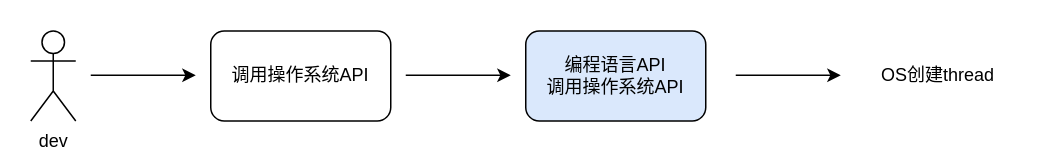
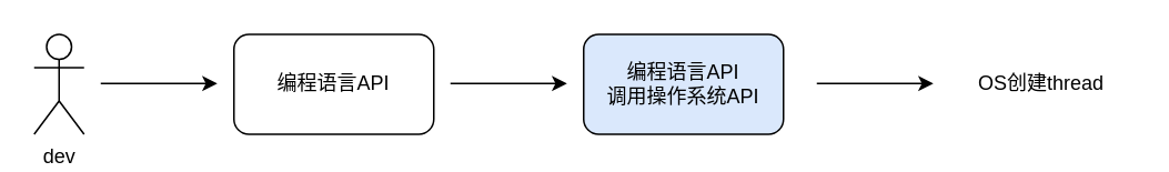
- <mxCell id="2" value="调用操作系统API" style="rounded=1;whiteSpace=wrap;html=1;" vertex="1" parent="1"><mxGeometry x="140" y="20" width="120" height="60" as="geometry" /></mxCell>
+ <mxCell id="2" value="编程语言API" style="rounded=1;whiteSpace=wrap;html=1;" vertex="1" parent="1"><mxGeometry x="140" y="20" width="120" height="60" as="geometry" /></mxCell>
